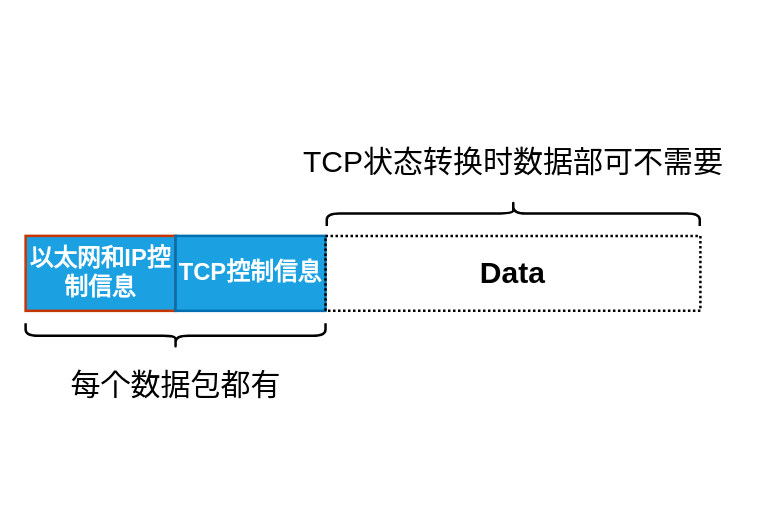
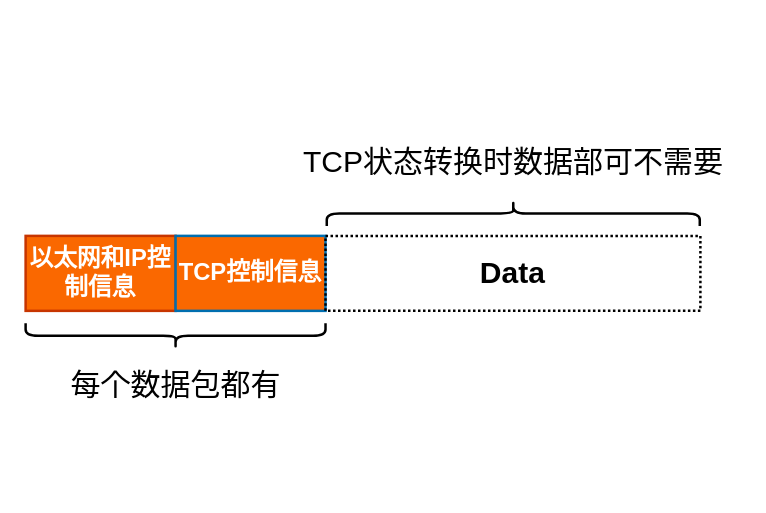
- <mxCell id="2" value="&lt;font color=&quot;#ffffff&quot; style=&quot;font-size: 19px;&quot;&gt;&lt;b&gt;以太网和IP控制信息&lt;/b&gt;&lt;/font&gt;" style="rounded=0;whiteSpace=wrap;html=1;strokeWidth=2;fillColor=#1ba1e2;fontColor=#000000;strokeColor=#C73500;" vertex="1" parent="1"><mxGeometry x="20" y="188" width="120" height="60" as="geometry" /></mxCell>
+ <mxCell id="2" value="&lt;font color=&quot;#ffffff&quot; style=&quot;font-size: 19px;&quot;&gt;&lt;b&gt;以太网和IP控制信息&lt;/b&gt;&lt;/font&gt;" style="rounded=0;whiteSpace=wrap;html=1;strokeWidth=2;fillColor=#fa6800;fontColor=#000000;strokeColor=#C73500;" vertex="1" parent="1"><mxGeometry x="20" y="188" width="120" height="60" as="geometry" /></mxCell>
- <mxCell id="3" value="&lt;font color=&quot;#ffffff&quot; style=&quot;font-size: 19px;&quot;&gt;&lt;b&gt;TCP控制信息&lt;/b&gt;&lt;/font&gt;" style="rounded=0;whiteSpace=wrap;html=1;strokeWidth=2;fillColor=#1ba1e2;fontColor=#ffffff;strokeColor=#006EAF;" vertex="1" parent="1"><mxGeometry x="140" y="188" width="120" height="60" as="geometry" /></mxCell>
+ <mxCell id="3" value="&lt;font color=&quot;#ffffff&quot; style=&quot;font-size: 19px;&quot;&gt;&lt;b&gt;TCP控制信息&lt;/b&gt;&lt;/font&gt;" style="rounded=0;whiteSpace=wrap;html=1;strokeWidth=2;fillColor=#fa6800;fontColor=#ffffff;strokeColor=#006EAF;" vertex="1" parent="1"><mxGeometry x="140" y="188" width="120" height="60" as="geometry" /></mxCell>
